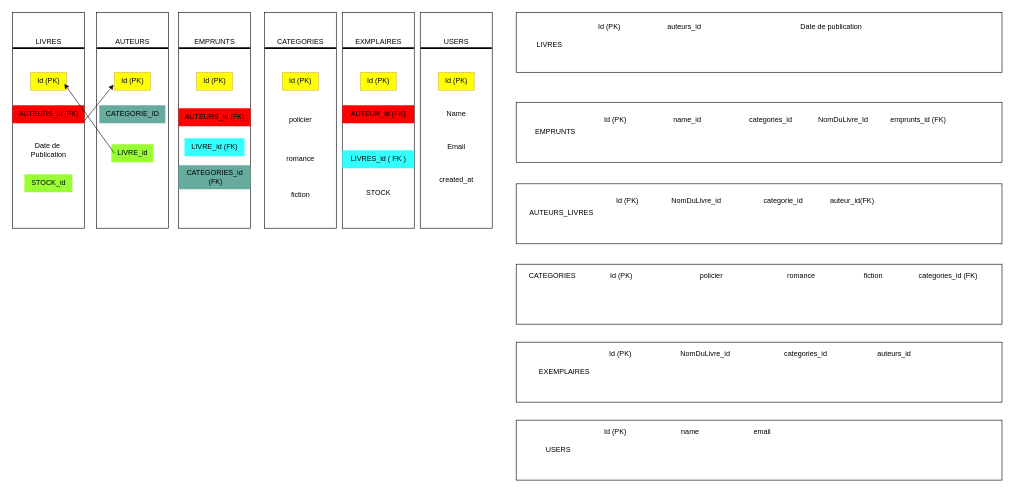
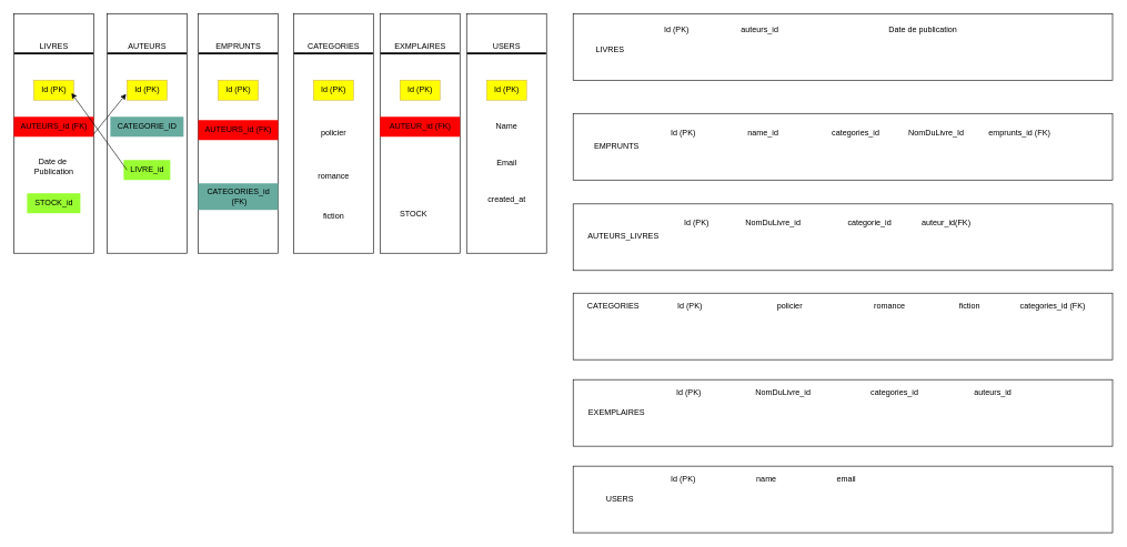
- <mxCell id="57" value="LIVRE_id (FK)" style="text;html=1;align=center;verticalAlign=middle;resizable=0;points=[];autosize=1;strokeColor=none;fillColor=#33FFFF;" parent="1" vertex="1"><mxGeometry x="307" y="230" width="100" height="30" as="geometry" /></mxCell>
- <mxCell id="73" value="LIVRES_id ( FK )" style="text;html=1;align=center;verticalAlign=middle;resizable=0;points=[];autosize=1;strokeColor=none;fillColor=#33FFFF;" parent="1" vertex="1"><mxGeometry x="570" y="250" width="120" height="30" as="geometry" /></mxCell>
- <mxCell id="81" value="STOCK" style="text;html=1;align=center;verticalAlign=middle;resizable=0;points=[];autosize=1;strokeColor=none;fillColor=none;" parent="1" vertex="1"><mxGeometry x="600" y="306" width="60" height="30" as="geometry" /></mxCell>
+ <mxCell id="81" value="STOCK" style="text;html=1;align=center;verticalAlign=middle;resizable=0;points=[];autosize=1;strokeColor=none;fillColor=none;" parent="1" vertex="1"><mxGeometry x="590" y="306" width="60" height="30" as="geometry" /></mxCell>
- <mxCell id="26" value="EXEMPLAIRES" style="text;html=1;align=center;verticalAlign=middle;resizable=0;points=[];autosize=1;strokeColor=none;fillColor=none;" parent="1" vertex="1"><mxGeometry x="885" y="605" width="110" height="30" as="geometry" /></mxCell>
+ <mxCell id="26" value="EXEMPLAIRES" style="text;html=1;align=center;verticalAlign=middle;resizable=0;points=[];autosize=1;strokeColor=none;fillColor=none;" parent="1" vertex="1"><mxGeometry y="605" width="110" height="30" as="geometry" x="870" /></mxCell>
